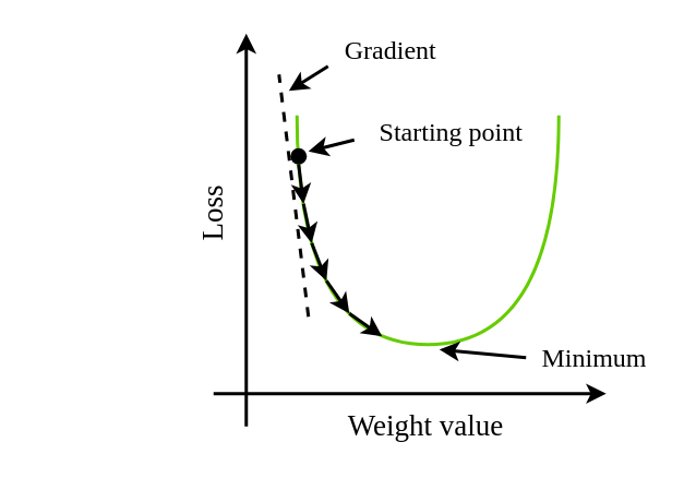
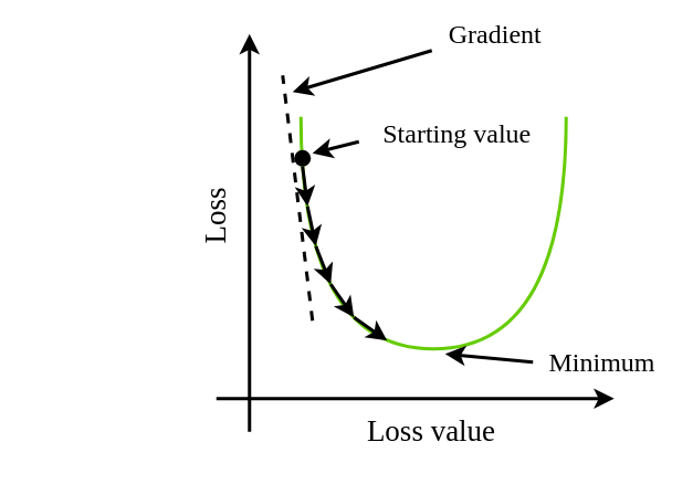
- <mxCell id="17" value="&lt;div style=&quot;font-size: 16px&quot;&gt;&lt;font style=&quot;font-size: 16px&quot;&gt;Gradient&lt;/font&gt;&lt;/div&gt;" style="text;html=1;strokeColor=none;fillColor=none;align=center;verticalAlign=middle;whiteSpace=wrap;rounded=0;fontFamily=lmodern;" parent="1" vertex="1"><mxGeometry x="200" y="20" width="77" height="20" as="geometry" /></mxCell>
+ <mxCell id="17" value="&lt;div style=&quot;font-size: 16px&quot;&gt;&lt;font style=&quot;font-size: 16px&quot;&gt;Gradient&lt;/font&gt;&lt;/div&gt;" style="text;html=1;strokeColor=none;fillColor=none;align=center;verticalAlign=middle;whiteSpace=wrap;rounded=0;fontFamily=lmodern;" parent="1" vertex="1"><mxGeometry x="260" y="10" width="77" height="20" as="geometry" /></mxCell>
- <mxCell id="18" value="&lt;font style=&quot;font-size: 16px&quot;&gt;Starting point&lt;/font&gt;" style="text;html=1;strokeColor=none;fillColor=none;align=center;verticalAlign=middle;whiteSpace=wrap;rounded=0;fontFamily=lmodern;" parent="1" vertex="1"><mxGeometry x="207" y="70" width="137" height="20" as="geometry" /></mxCell>
+ <mxCell id="18" value="&lt;font style=&quot;font-size: 16px&quot;&gt;Starting value&lt;/font&gt;" style="text;html=1;strokeColor=none;fillColor=none;align=center;verticalAlign=middle;whiteSpace=wrap;rounded=0;fontFamily=lmodern;" parent="1" vertex="1"><mxGeometry x="207" y="70" width="137" height="20" as="geometry" /></mxCell>
- <mxCell id="12" value="&lt;font style=&quot;font-size: 18px&quot;&gt;Weight value&lt;/font&gt;" style="text;html=1;strokeColor=none;fillColor=none;align=center;verticalAlign=middle;whiteSpace=wrap;rounded=0;fontFamily=lmodern;" parent="1" vertex="1"><mxGeometry x="150" y="250" width="220" height="20" as="geometry" /></mxCell>
+ <mxCell id="12" value="&lt;font style=&quot;font-size: 18px&quot;&gt;Loss value&lt;/font&gt;" style="text;html=1;strokeColor=none;fillColor=none;align=center;verticalAlign=middle;whiteSpace=wrap;rounded=0;fontFamily=lmodern;" parent="1" vertex="1"><mxGeometry x="150" y="250" width="220" height="20" as="geometry" /></mxCell>
